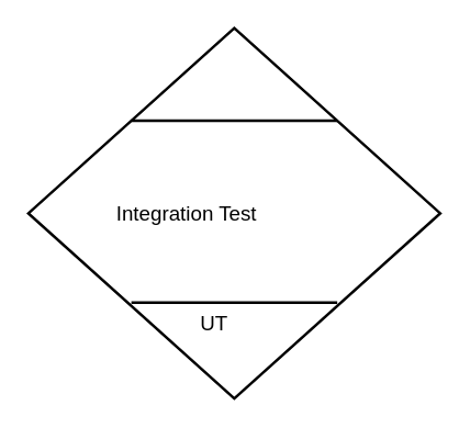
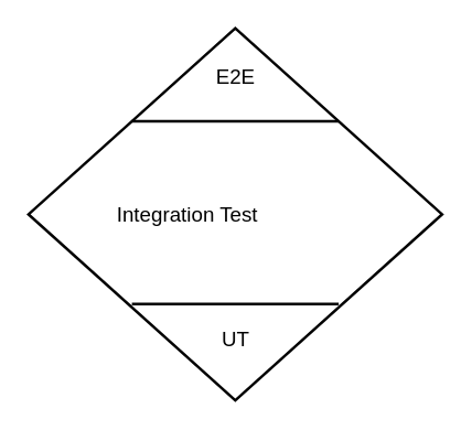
+ <mxCell id="7" value="&lt;font style=&quot;font-size: 15px;&quot;&gt;E2E&lt;/font&gt;" style="text;html=1;align=center;verticalAlign=middle;resizable=0;points=[];autosize=1;strokeColor=none;fillColor=none;" vertex="1" parent="1"><mxGeometry x="145" y="40" width="50" height="30" as="geometry" /></mxCell>
- <mxCell id="6" value="&lt;font style=&quot;font-size: 15px;&quot;&gt;UT&lt;/font&gt;" style="text;html=1;align=center;verticalAlign=middle;resizable=0;points=[];autosize=1;strokeColor=none;fillColor=none;" vertex="1" parent="1"><mxGeometry x="135" y="220" width="40" height="30" as="geometry" /></mxCell>
+ <mxCell id="6" value="&lt;font style=&quot;font-size: 15px;&quot;&gt;UT&lt;/font&gt;" style="text;html=1;align=center;verticalAlign=middle;resizable=0;points=[];autosize=1;strokeColor=none;fillColor=none;" vertex="1" parent="1"><mxGeometry x="150" y="230" width="40" height="30" as="geometry" /></mxCell>
